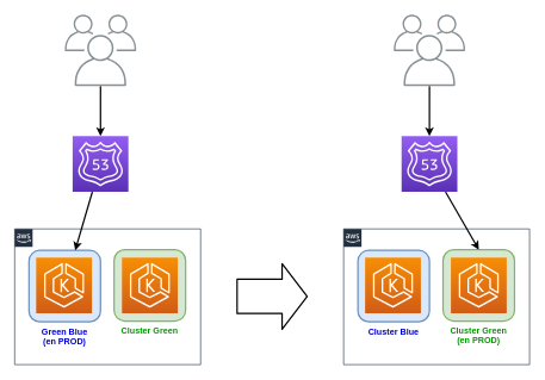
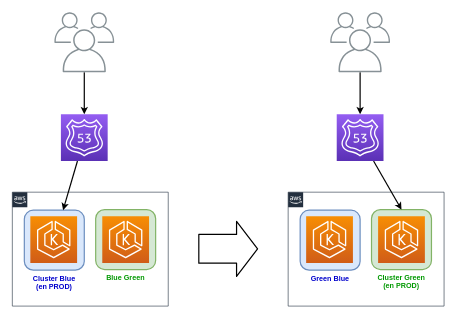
- <mxCell id="3" value="Cluster Green" style="rounded=1;whiteSpace=wrap;html=1;verticalAlign=top;fillColor=#d5e8d4;strokeColor=#82b366;glass=0;strokeWidth=2;labelPosition=center;verticalLabelPosition=bottom;align=center;fontStyle=1;fontColor=#009900;" parent="1" vertex="1"><mxGeometry x="159" y="349" width="100" height="100" as="geometry" /></mxCell>
+ <mxCell id="3" value="Blue Green" style="rounded=1;whiteSpace=wrap;html=1;verticalAlign=top;fillColor=#d5e8d4;strokeColor=#82b366;glass=0;strokeWidth=2;labelPosition=center;verticalLabelPosition=bottom;align=center;fontStyle=1;fontColor=#009900;" parent="1" vertex="1"><mxGeometry x="159" y="349" width="100" height="100" as="geometry" /></mxCell>
- <mxCell id="13" value="Cluster Blue" style="rounded=1;whiteSpace=wrap;html=1;verticalAlign=top;fillColor=#dae8fc;strokeColor=#6c8ebf;glass=0;strokeWidth=2;labelPosition=center;verticalLabelPosition=bottom;align=center;fontStyle=1;fontColor=#0000CC;" parent="1" vertex="1"><mxGeometry x="500" y="350" width="100" height="100" as="geometry" /></mxCell>
+ <mxCell id="13" value="Green Blue" style="rounded=1;whiteSpace=wrap;html=1;verticalAlign=top;fillColor=#dae8fc;strokeColor=#6c8ebf;glass=0;strokeWidth=2;labelPosition=center;verticalLabelPosition=bottom;align=center;fontStyle=1;fontColor=#0000CC;" parent="1" vertex="1"><mxGeometry x="500" y="350" width="100" height="100" as="geometry" /></mxCell>
- <mxCell id="4" value="Green Blue&lt;br&gt;(en PROD)" style="rounded=1;whiteSpace=wrap;html=1;verticalAlign=top;fillColor=#dae8fc;strokeColor=#6c8ebf;glass=0;strokeWidth=2;labelPosition=center;verticalLabelPosition=bottom;align=center;fontStyle=1;fontColor=#0000CC;" parent="1" vertex="1"><mxGeometry x="40" y="350" width="100" height="100" as="geometry" /></mxCell>
+ <mxCell id="4" value="Cluster Blue&lt;br&gt;(en PROD)" style="rounded=1;whiteSpace=wrap;html=1;verticalAlign=top;fillColor=#dae8fc;strokeColor=#6c8ebf;glass=0;strokeWidth=2;labelPosition=center;verticalLabelPosition=bottom;align=center;fontStyle=1;fontColor=#0000CC;" parent="1" vertex="1"><mxGeometry x="40" y="350" width="100" height="100" as="geometry" /></mxCell>
